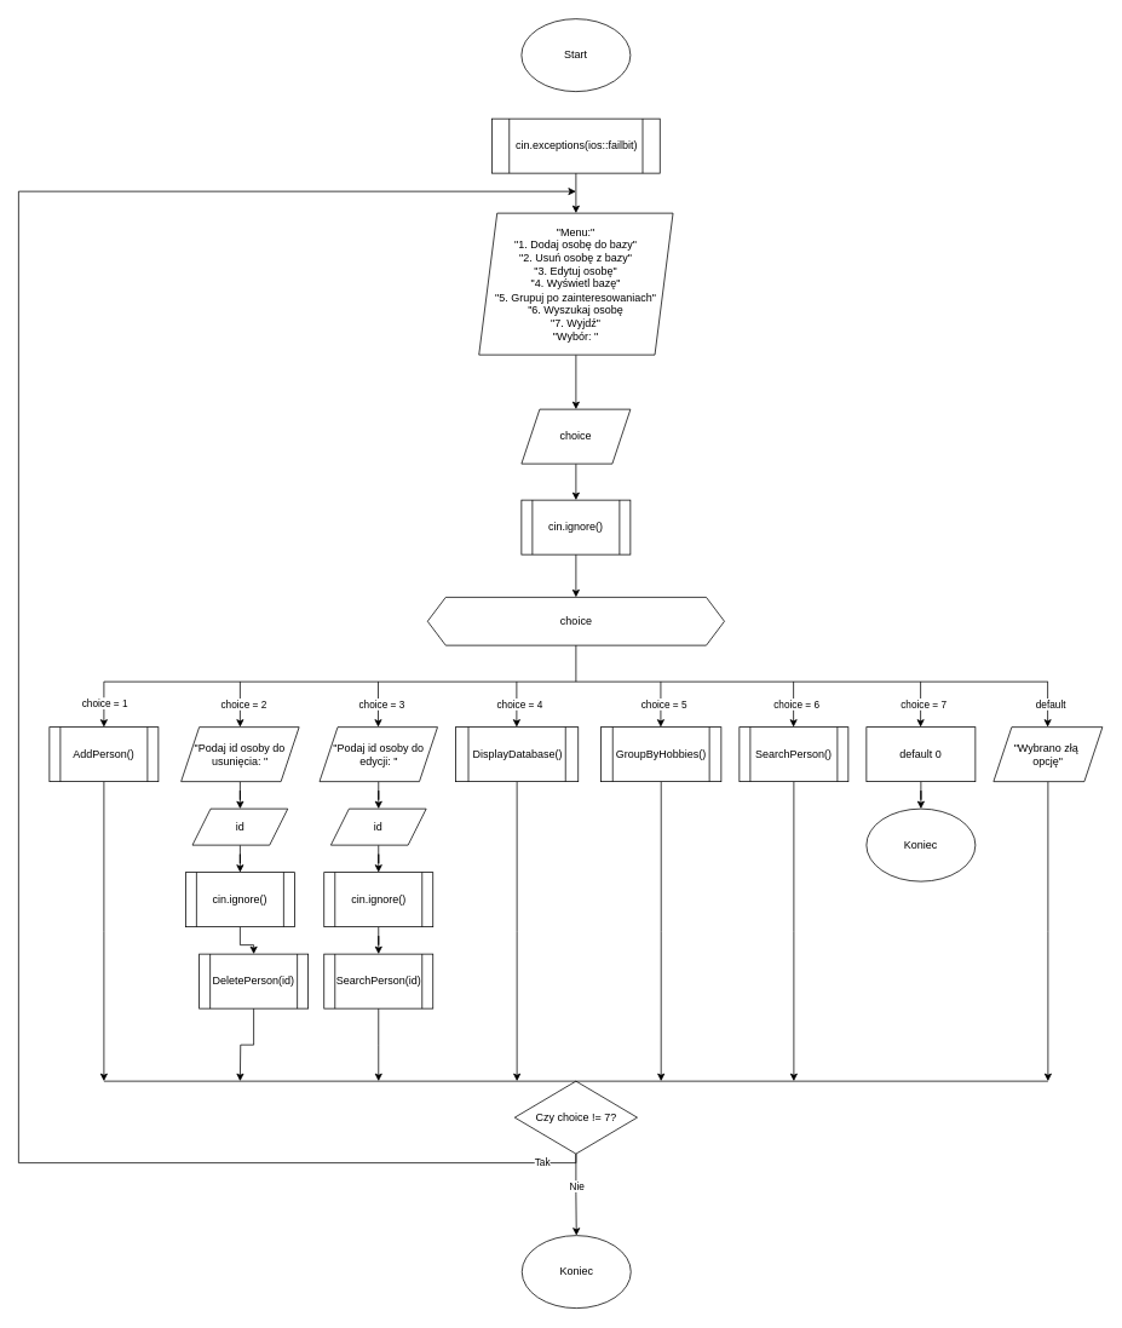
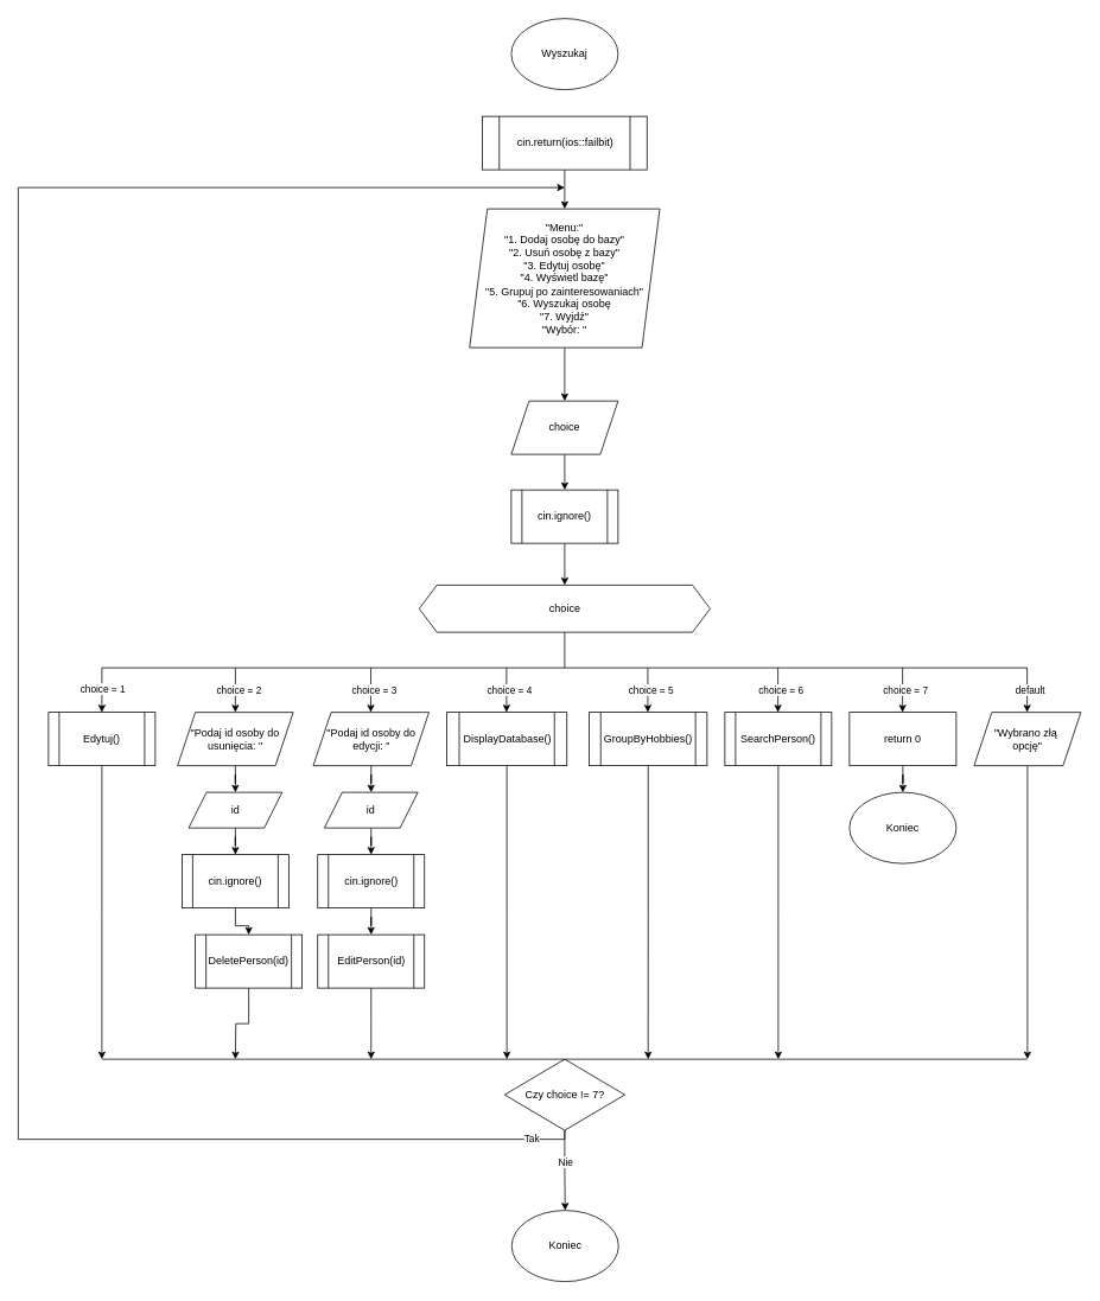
- <mxCell id="2" value="Start" style="ellipse;whiteSpace=wrap;html=1;" parent="1" vertex="1"><mxGeometry x="574" y="20" width="120" height="80" as="geometry" /></mxCell>
+ <mxCell id="2" value="Wyszukaj" style="ellipse;whiteSpace=wrap;html=1;" parent="1" vertex="1"><mxGeometry x="574" y="20" width="120" height="80" as="geometry" /></mxCell>
- <mxCell id="4" value="cin.exceptions(ios::failbit)" style="shape=process;whiteSpace=wrap;html=1;backgroundOutline=1;" parent="1" vertex="1"><mxGeometry x="541.5" y="130" width="185" height="60" as="geometry" /></mxCell>
+ <mxCell id="4" value="cin.return(ios::failbit)" style="shape=process;whiteSpace=wrap;html=1;backgroundOutline=1;" parent="1" vertex="1"><mxGeometry x="541.5" y="130" width="185" height="60" as="geometry" /></mxCell>
- <mxCell id="21" value="AddPerson()" style="shape=process;whiteSpace=wrap;html=1;backgroundOutline=1;" parent="1" vertex="1"><mxGeometry x="54" y="800" width="120" height="60" as="geometry" /></mxCell>
+ <mxCell id="21" value="Edytuj()" style="shape=process;whiteSpace=wrap;html=1;backgroundOutline=1;" parent="1" vertex="1"><mxGeometry x="54" y="800" width="120" height="60" as="geometry" /></mxCell>
- <mxCell id="50" value="default 0" style="rounded=0;whiteSpace=wrap;html=1;" parent="1" vertex="1"><mxGeometry x="954" y="800" width="120" height="60" as="geometry" /></mxCell>
+ <mxCell id="50" value="return 0" style="rounded=0;whiteSpace=wrap;html=1;" parent="1" vertex="1"><mxGeometry x="954" y="800" width="120" height="60" as="geometry" /></mxCell>
- <mxCell id="38" value="SearchPerson(id)" style="shape=process;whiteSpace=wrap;html=1;backgroundOutline=1;" parent="1" vertex="1"><mxGeometry x="356.5" y="1050" width="120" height="60" as="geometry" /></mxCell>
+ <mxCell id="38" value="EditPerson(id)" style="shape=process;whiteSpace=wrap;html=1;backgroundOutline=1;" parent="1" vertex="1"><mxGeometry x="356.5" y="1050" width="120" height="60" as="geometry" /></mxCell>
